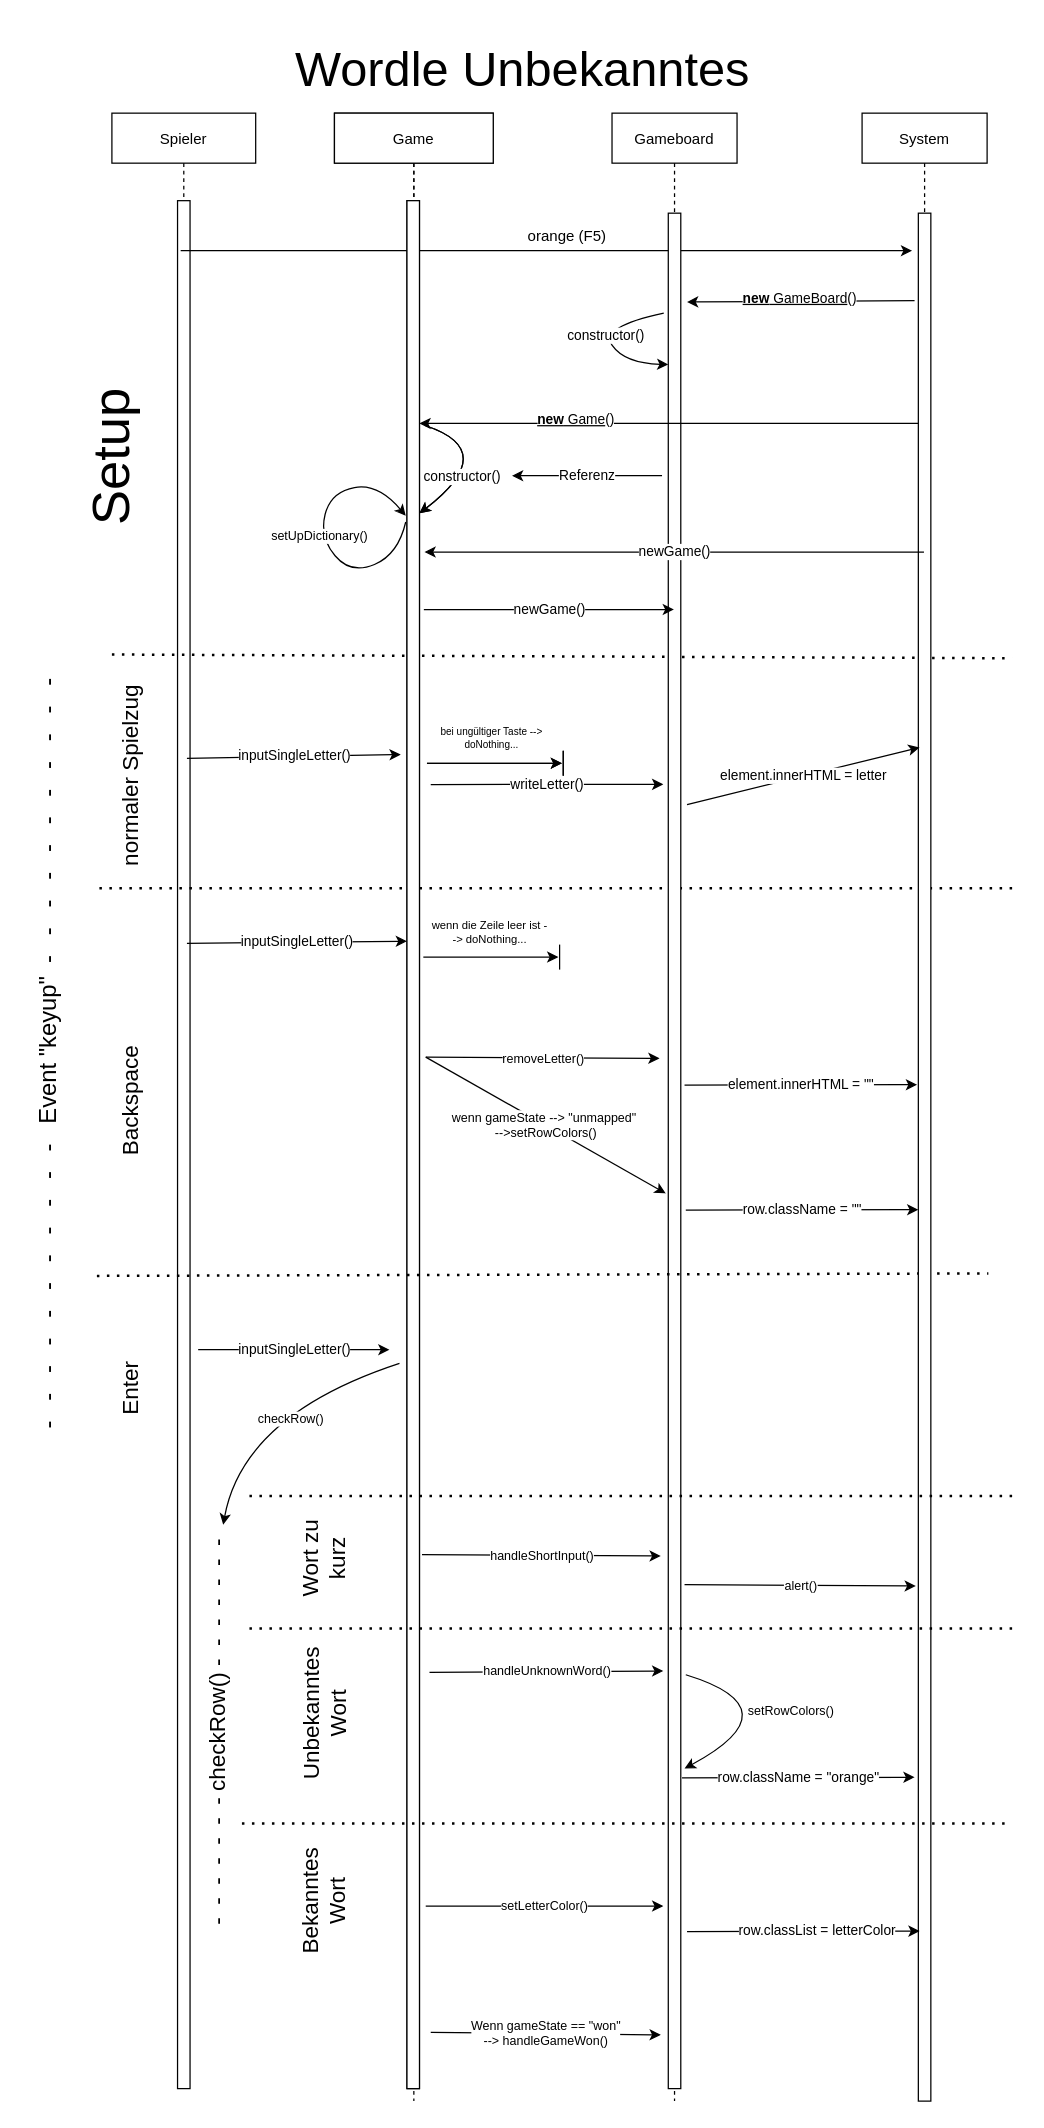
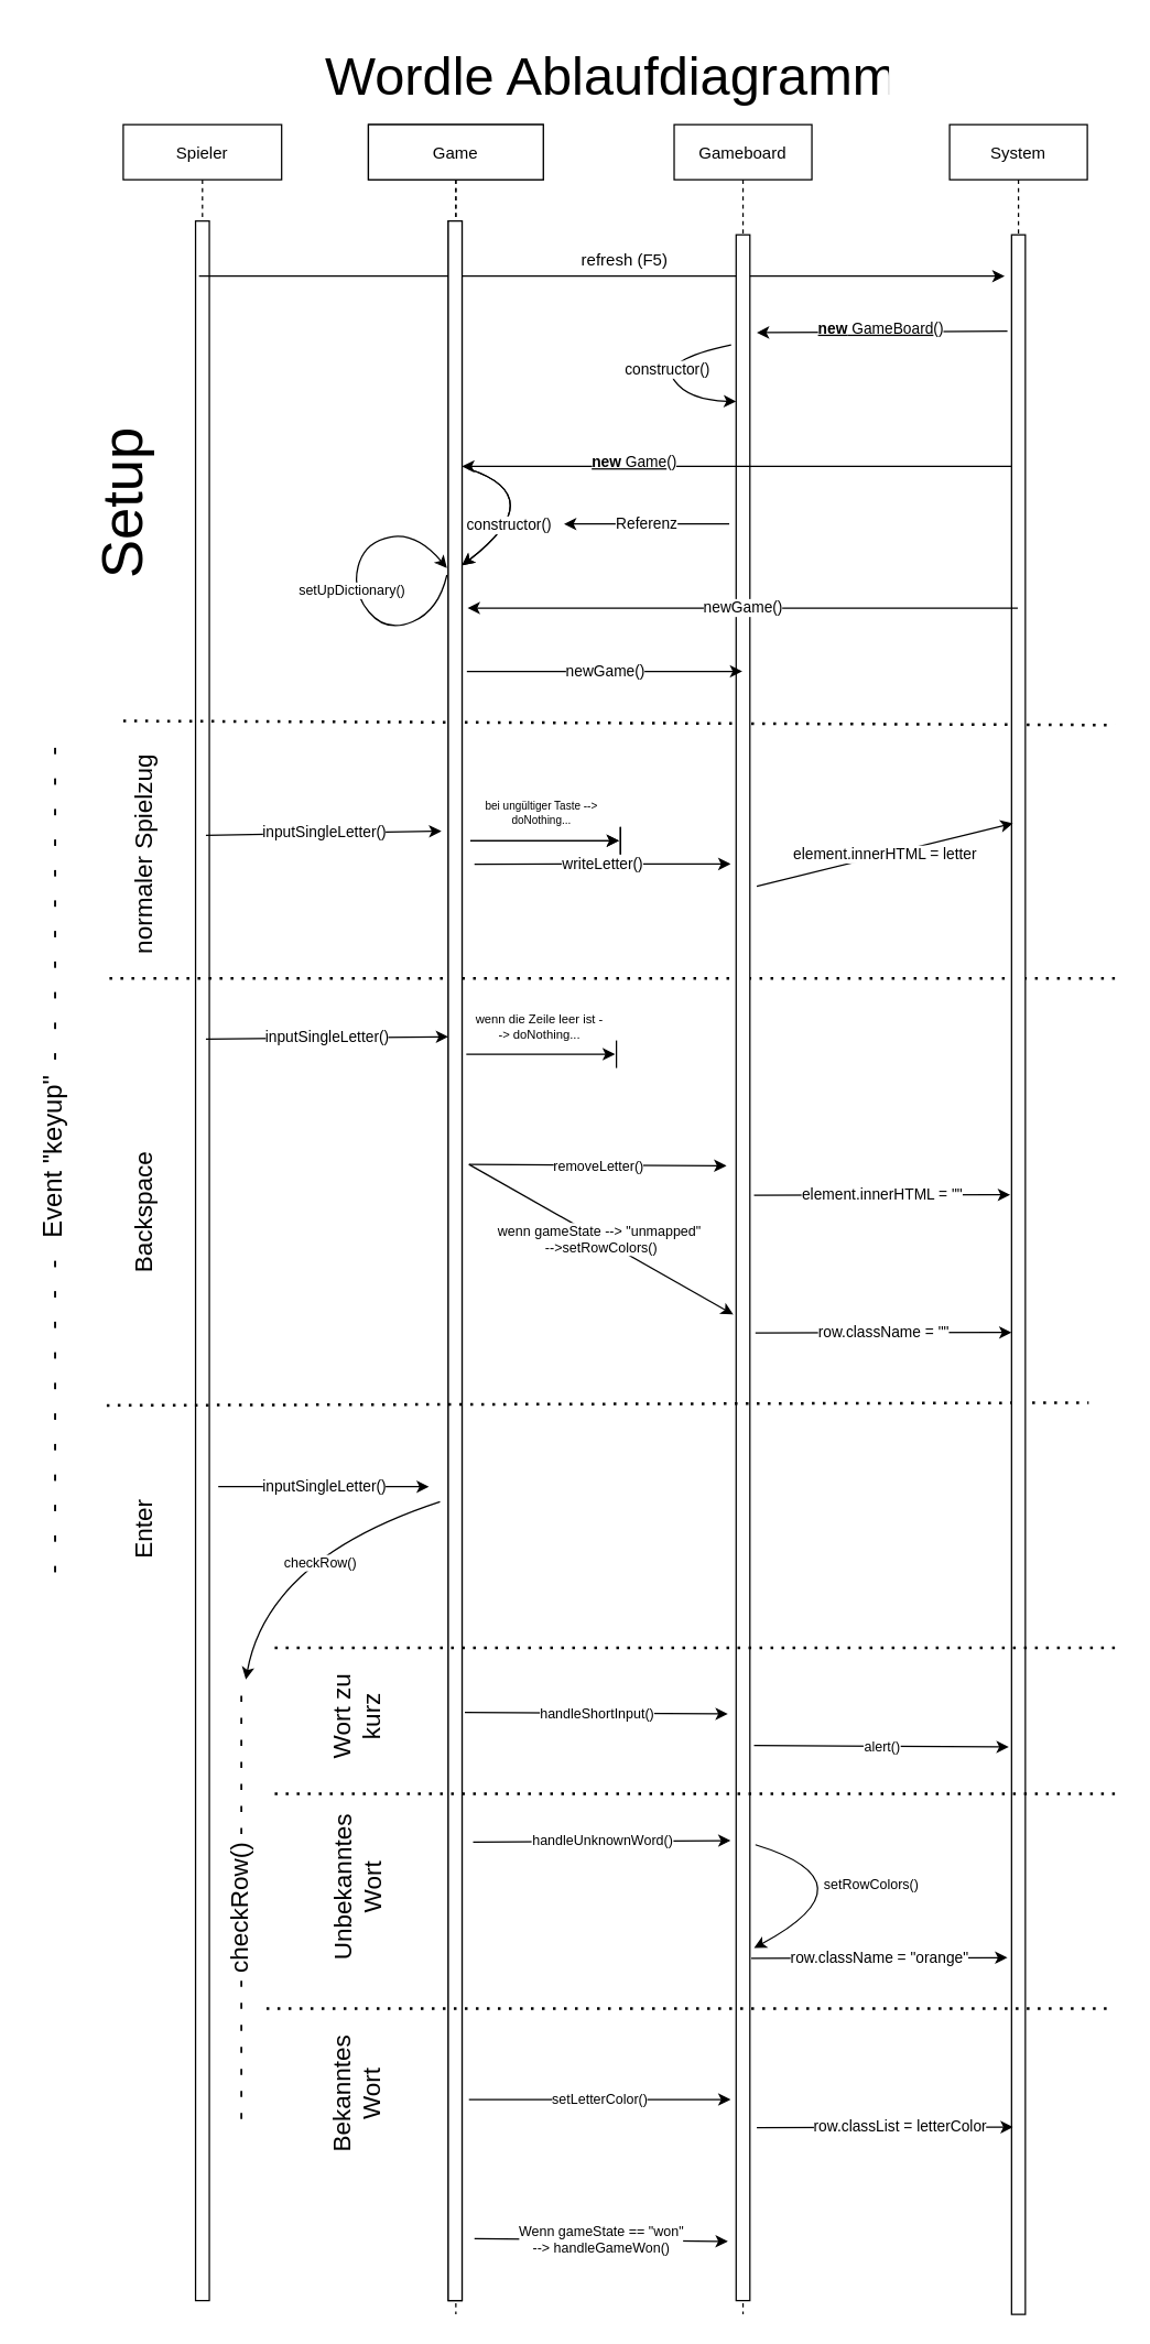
- <mxCell id="64" value="Wordle Unbekanntes" style="text;strokeColor=none;fillColor=none;align=left;verticalAlign=middle;spacingLeft=4;spacingRight=4;overflow=hidden;points=[[0,0.5],[1,0.5]];portConstraint=eastwest;rotatable=0;labelBackgroundColor=default;fontSize=39;" vertex="1" parent="1"><mxGeometry x="230" y="20" width="419" height="60" as="geometry" /></mxCell>
+ <mxCell id="64" value="Wordle Ablaufdiagramm" style="text;strokeColor=none;fillColor=none;align=left;verticalAlign=middle;spacingLeft=4;spacingRight=4;overflow=hidden;points=[[0,0.5],[1,0.5]];portConstraint=eastwest;rotatable=0;labelBackgroundColor=default;fontSize=39;" vertex="1" parent="1"><mxGeometry x="230" y="20" width="419" height="60" as="geometry" /></mxCell>
- <mxCell id="34" value="orange (F5)" style="text;strokeColor=none;fillColor=none;align=left;verticalAlign=middle;spacingLeft=4;spacingRight=4;overflow=hidden;points=[[0,0.5],[1,0.5]];portConstraint=eastwest;rotatable=0;labelBackgroundColor=default;" parent="1" vertex="1"><mxGeometry x="416" y="173" width="208" height="30" as="geometry" /></mxCell>
+ <mxCell id="34" value="refresh (F5)" style="text;strokeColor=none;fillColor=none;align=left;verticalAlign=middle;spacingLeft=4;spacingRight=4;overflow=hidden;points=[[0,0.5],[1,0.5]];portConstraint=eastwest;rotatable=0;labelBackgroundColor=default;" parent="1" vertex="1"><mxGeometry x="416" y="173" width="208" height="30" as="geometry" /></mxCell>
